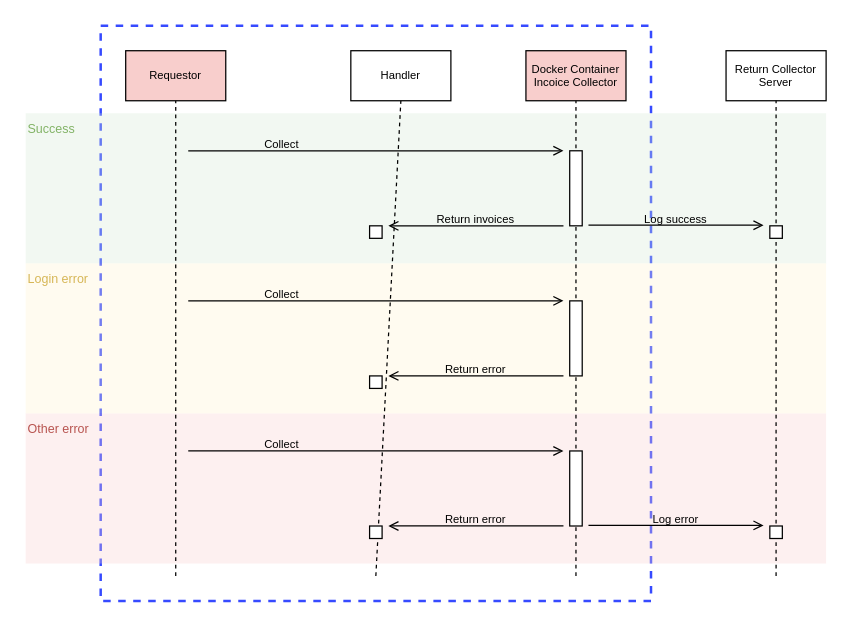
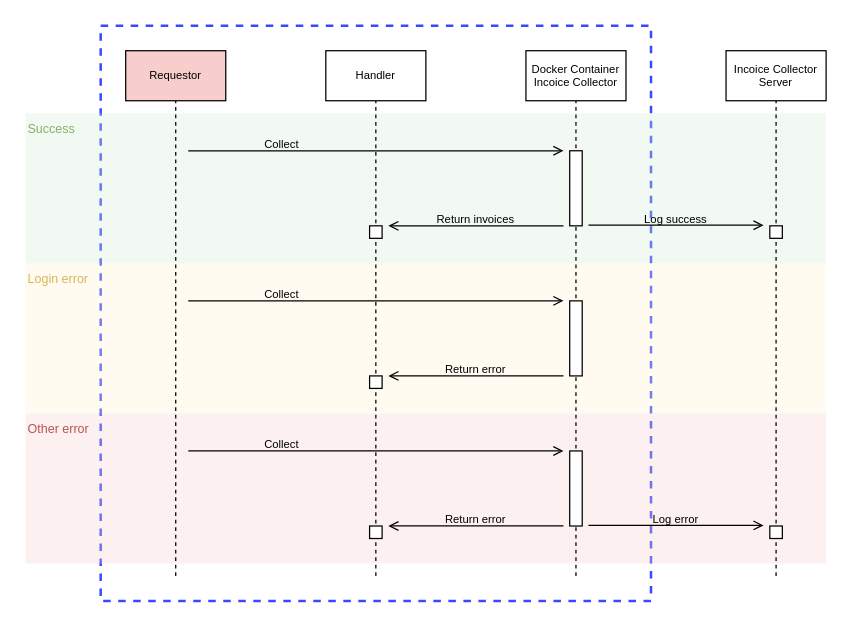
- <mxCell id="9" value="Handler" style="rounded=0;whiteSpace=wrap;html=1;fontSize=9;" parent="1" vertex="1"><mxGeometry x="280" y="40" width="80" height="40" as="geometry" /></mxCell>
+ <mxCell id="9" value="Handler" style="rounded=0;whiteSpace=wrap;html=1;fontSize=9;" parent="1" vertex="1"><mxGeometry x="260" y="40" width="80" height="40" as="geometry" /></mxCell>
- <mxCell id="10" value="Docker Container&lt;br style=&quot;border-color: var(--border-color);&quot;&gt;Incoice Collector" style="rounded=0;whiteSpace=wrap;html=1;fontSize=9;fillColor=#f8cecc;" parent="1" vertex="1"><mxGeometry x="420" y="40" width="80" height="40" as="geometry" /></mxCell>
+ <mxCell id="10" value="Docker Container&lt;br style=&quot;border-color: var(--border-color);&quot;&gt;Incoice Collector" style="rounded=0;whiteSpace=wrap;html=1;fontSize=9;" parent="1" vertex="1"><mxGeometry x="420" y="40" width="80" height="40" as="geometry" /></mxCell>
- <mxCell id="11" value="Return Collector&lt;br style=&quot;font-size: 9px;&quot;&gt;Server" style="rounded=0;whiteSpace=wrap;html=1;fontSize=9;" parent="1" vertex="1"><mxGeometry x="580" y="40" width="80" height="40" as="geometry" /></mxCell>
+ <mxCell id="11" value="Incoice Collector&lt;br style=&quot;font-size: 9px;&quot;&gt;Server" style="rounded=0;whiteSpace=wrap;html=1;fontSize=9;" parent="1" vertex="1"><mxGeometry x="580" y="40" width="80" height="40" as="geometry" /></mxCell>
